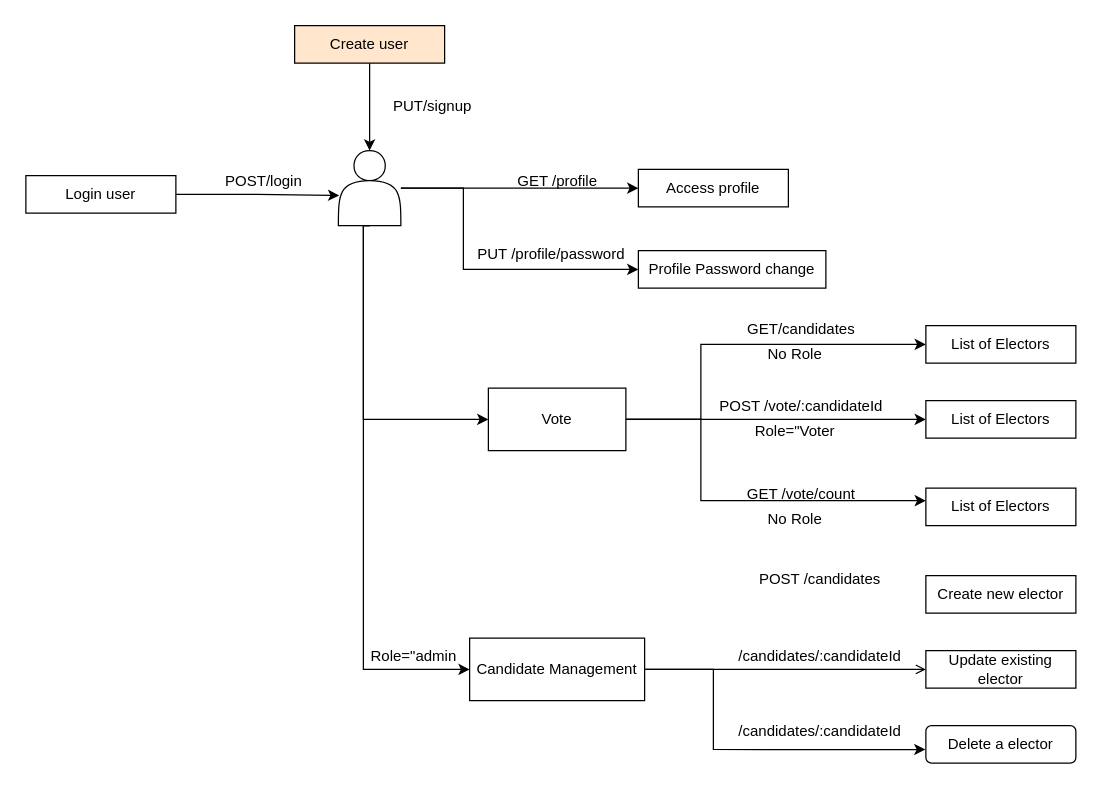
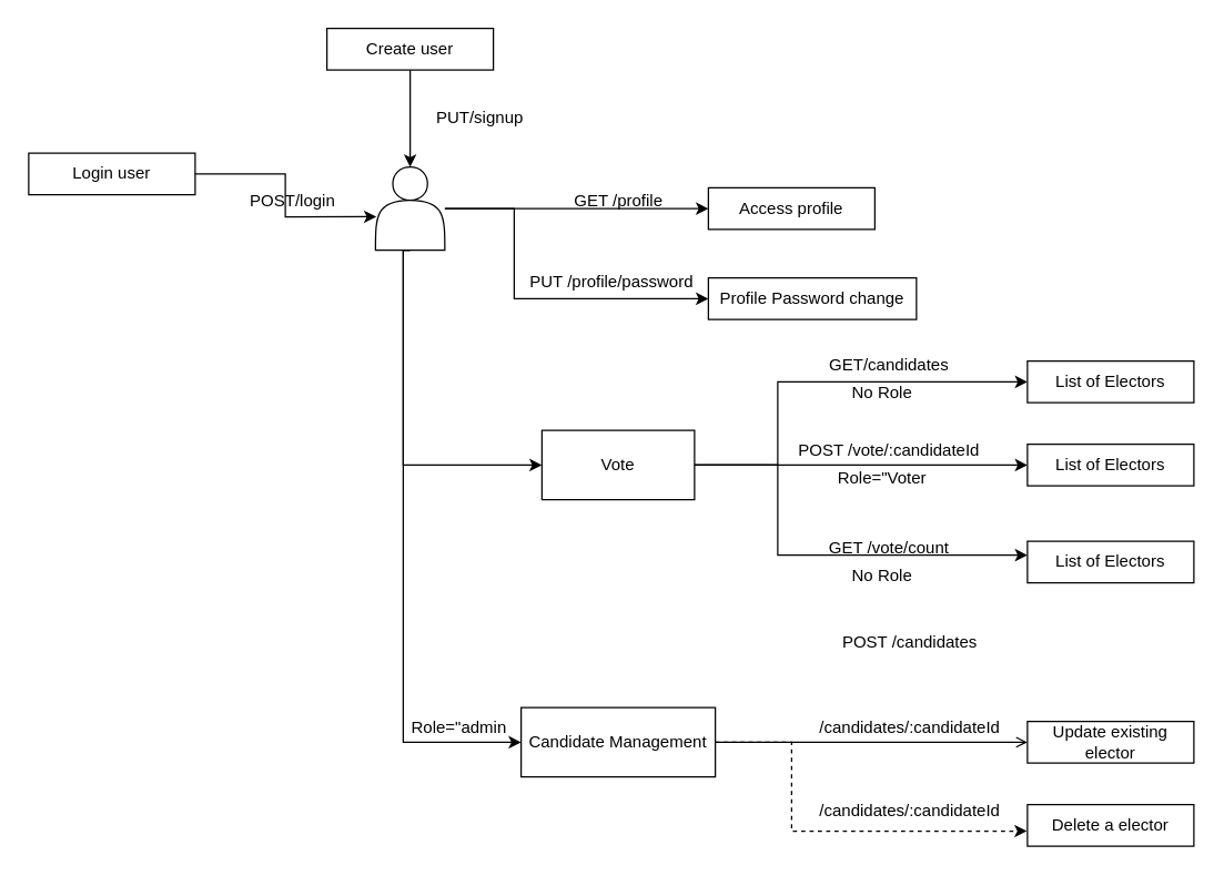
- <mxCell id="9" value="Create user" style="rounded=0;whiteSpace=wrap;html=1;fillColor=#ffe6cc;" vertex="1" parent="1"><mxGeometry x="235" y="20" width="120" height="30" as="geometry" /></mxCell>
+ <mxCell id="9" value="Create user" style="rounded=0;whiteSpace=wrap;html=1;" vertex="1" parent="1"><mxGeometry x="235" y="20" width="120" height="30" as="geometry" /></mxCell>
- <mxCell id="2" value="Login user" style="rounded=0;whiteSpace=wrap;html=1;" vertex="1" parent="1"><mxGeometry x="20" y="140" width="120" height="30" as="geometry" /></mxCell>
+ <mxCell id="2" value="Login user" style="rounded=0;whiteSpace=wrap;html=1;" vertex="1" parent="1"><mxGeometry x="20" y="110" width="120" height="30" as="geometry" /></mxCell>
- <mxCell id="23" value="Create new elector" style="rounded=0;whiteSpace=wrap;html=1;" vertex="1" parent="1"><mxGeometry x="740" y="460" width="120" height="30" as="geometry" /></mxCell>
- <mxCell id="21" value="Delete a elector" style="whiteSpace=wrap;html=1;rounded=1;" vertex="1" parent="1"><mxGeometry x="740" y="580" width="120" height="30" as="geometry" /></mxCell>
+ <mxCell id="21" value="Delete a elector" style="rounded=0;whiteSpace=wrap;html=1;" vertex="1" parent="1"><mxGeometry x="740" y="580" width="120" height="30" as="geometry" /></mxCell>
- <mxCell id="27" style="edgeStyle=orthogonalEdgeStyle;rounded=0;orthogonalLoop=1;jettySize=auto;html=1;entryX=-0.003;entryY=0.638;entryDx=0;entryDy=0;entryPerimeter=0;" edge="1" parent="1" source="20" target="21"><mxGeometry relative="1" as="geometry"><Array as="points"><mxPoint x="570" y="535" /><mxPoint x="570" y="599" /></Array></mxGeometry></mxCell>
+ <mxCell id="27" style="edgeStyle=orthogonalEdgeStyle;rounded=0;orthogonalLoop=1;jettySize=auto;html=1;entryX=-0.003;entryY=0.638;entryDx=0;entryDy=0;entryPerimeter=0;dashed=1;" edge="1" parent="1" source="20" target="21"><mxGeometry relative="1" as="geometry"><Array as="points"><mxPoint x="570" y="535" /><mxPoint x="570" y="599" /></Array></mxGeometry></mxCell>
